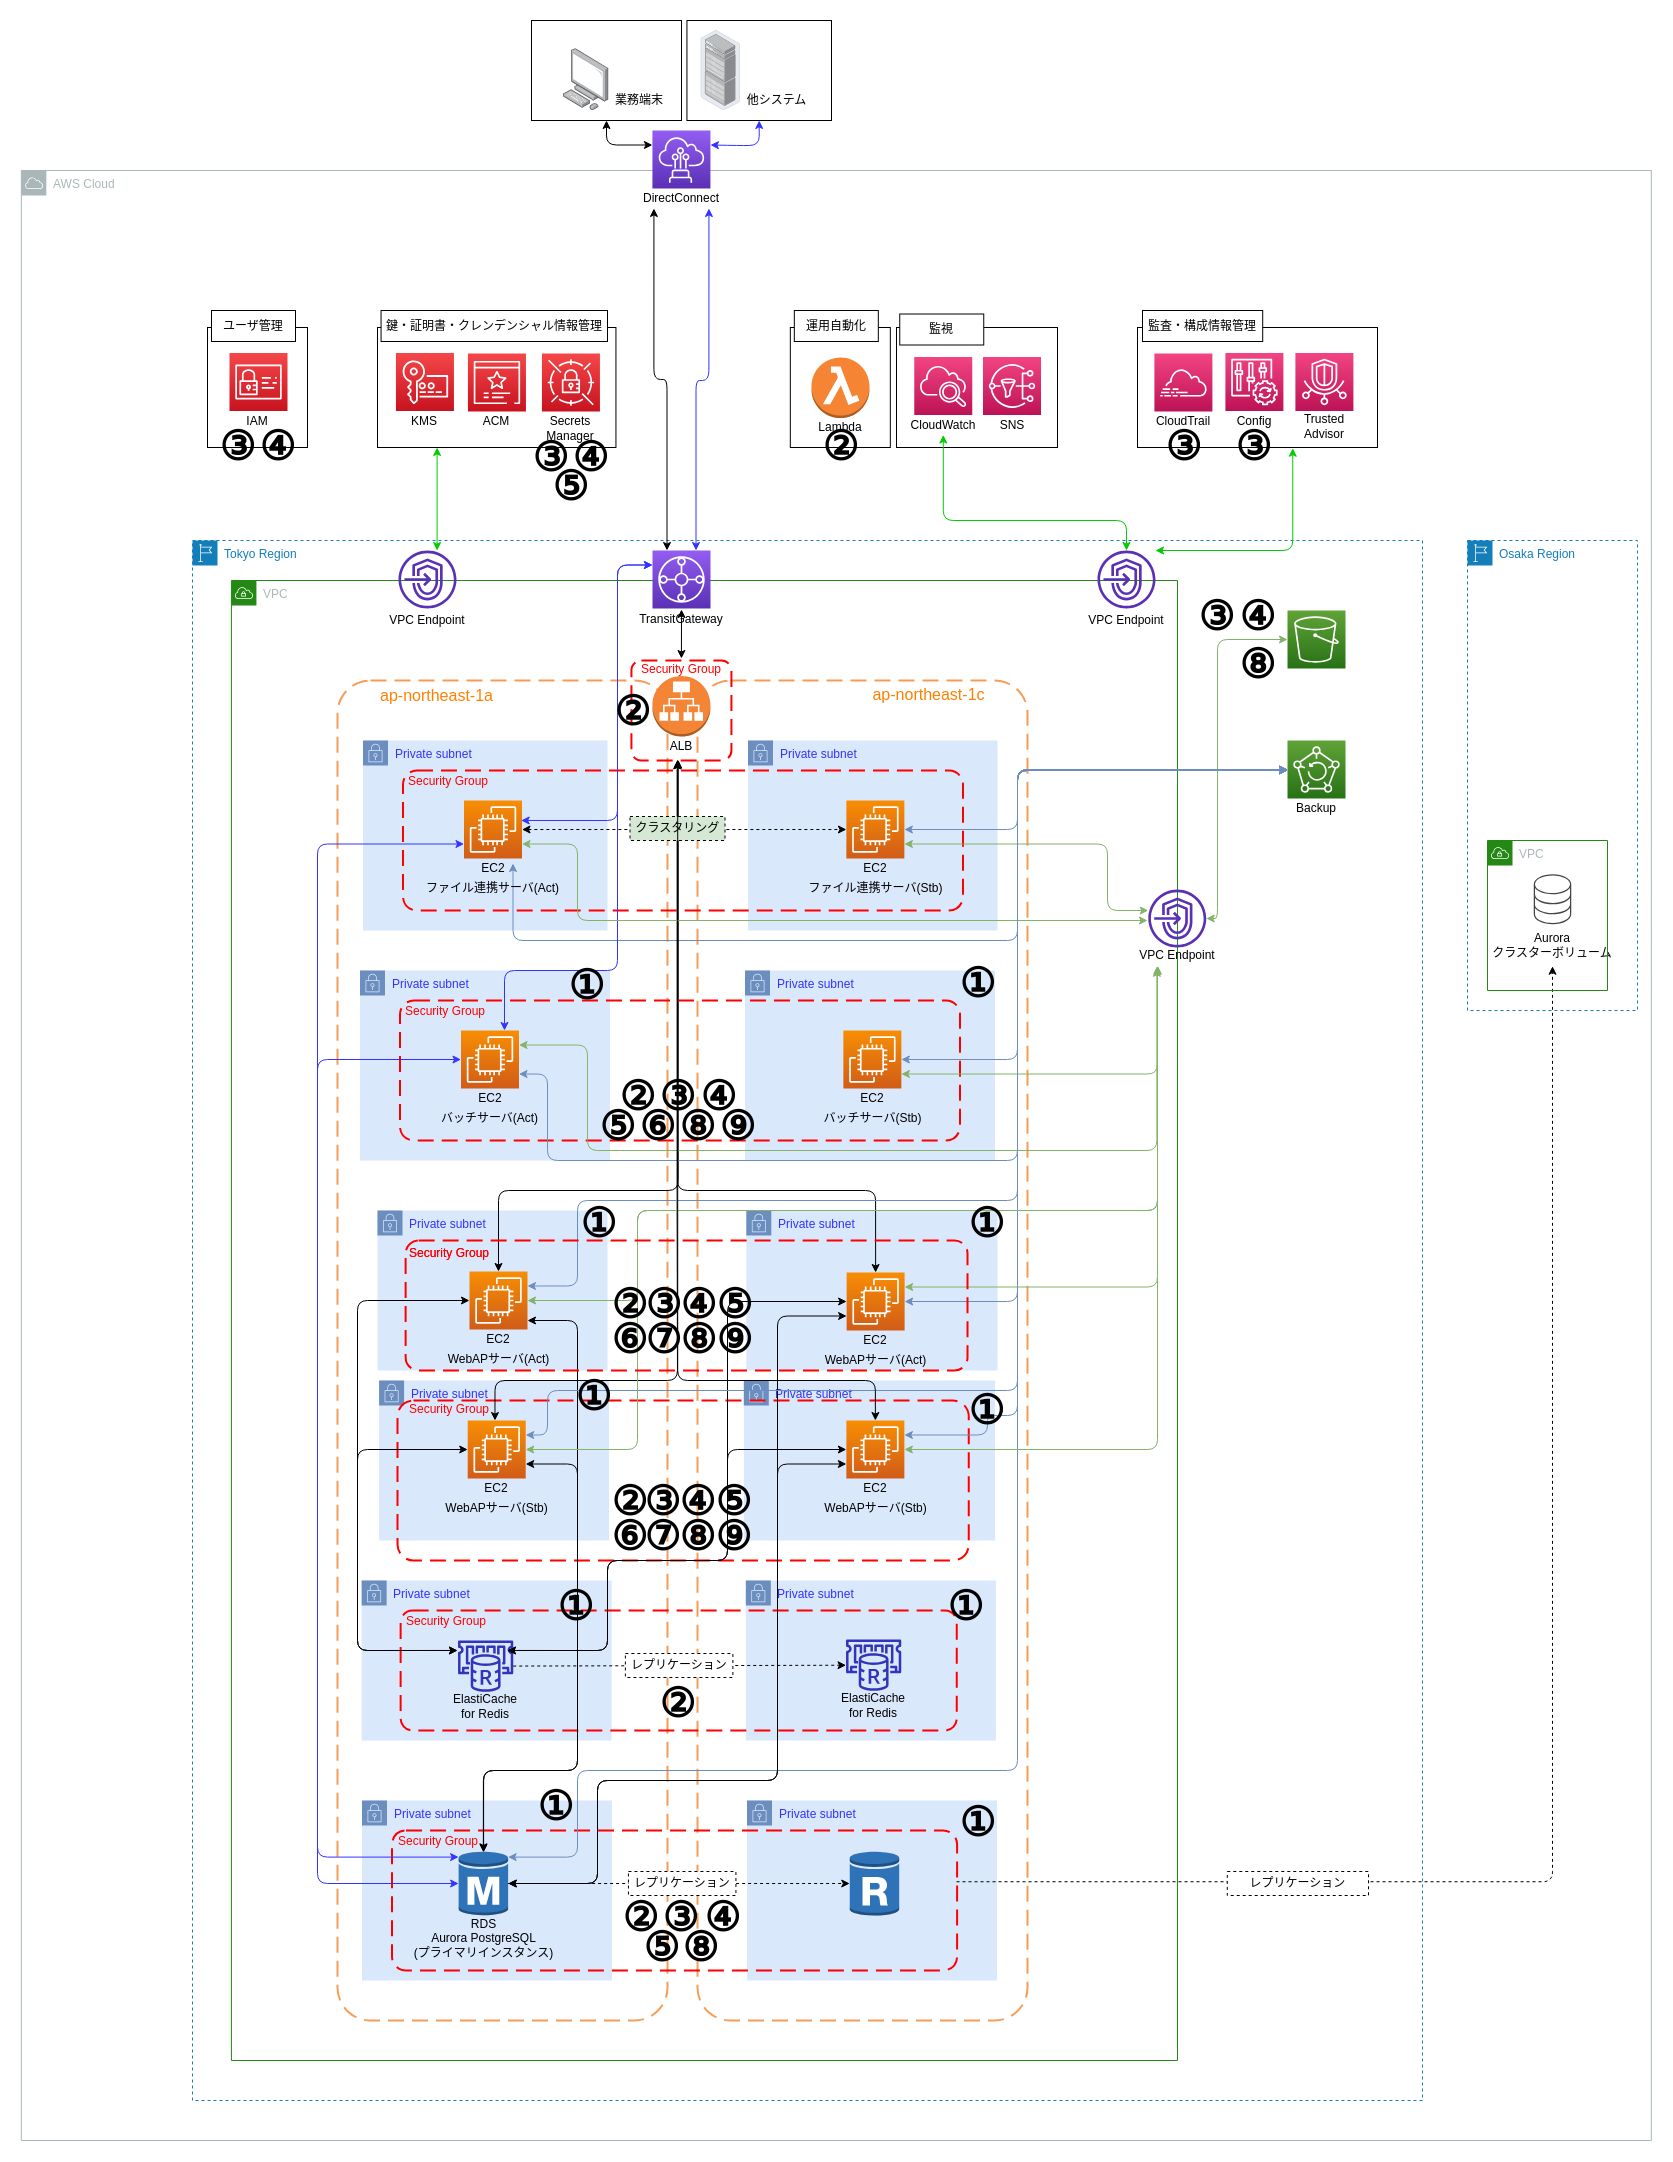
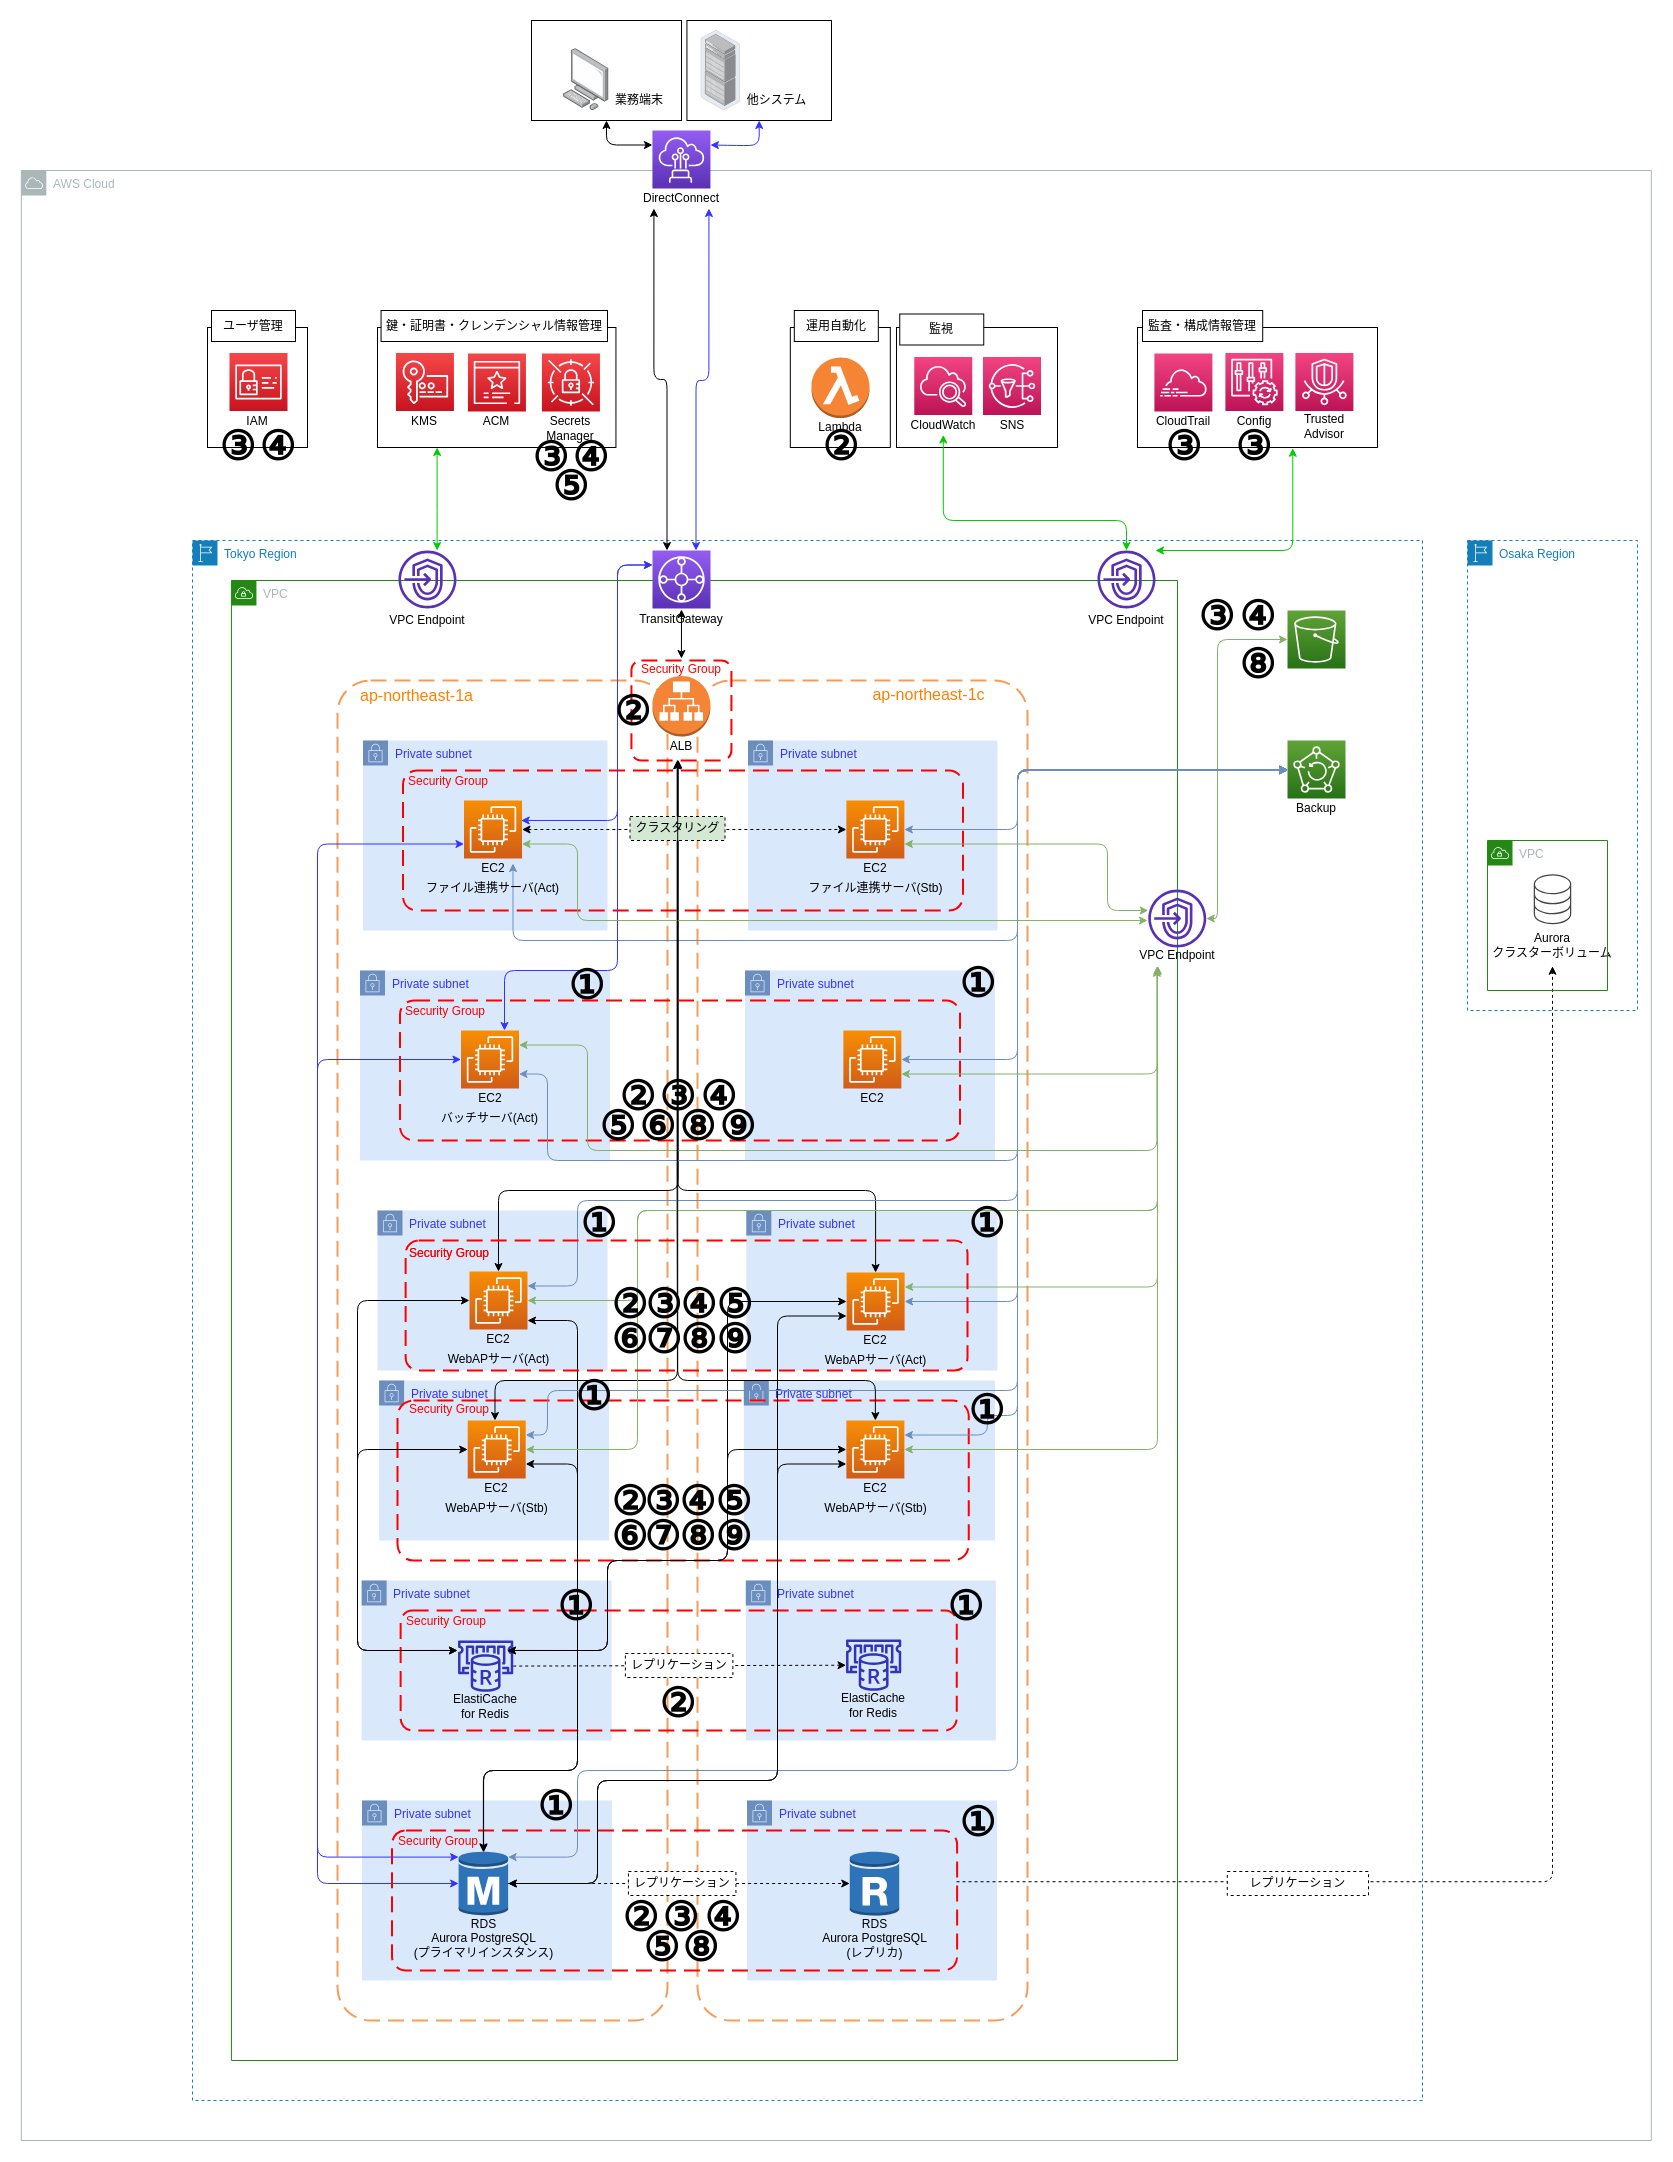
- <mxCell id="193" value="&lt;span style=&quot;font-size: 16px; text-align: left; word-spacing: 1px; background-color: rgb(255, 255, 255);&quot;&gt;ap-northeast-1a&lt;/span&gt;" style="text;html=1;strokeColor=none;fillColor=none;align=center;verticalAlign=middle;whiteSpace=wrap;rounded=0;fontColor=#FF8000;" parent="1" vertex="1"><mxGeometry x="367.327" y="682.331" width="139.187" height="25.636" as="geometry" /></mxCell>
+ <mxCell id="193" value="&lt;span style=&quot;font-size: 16px; text-align: left; word-spacing: 1px; background-color: rgb(255, 255, 255);&quot;&gt;ap-northeast-1a&lt;/span&gt;" style="text;html=1;strokeColor=none;fillColor=none;align=center;verticalAlign=middle;whiteSpace=wrap;rounded=0;fontColor=#FF8000;" parent="1" vertex="1"><mxGeometry x="347.327" y="682.331" width="139.187" height="25.636" as="geometry" /></mxCell>
- <mxCell id="156" value="バッチサーバ(Stb)" style="text;html=1;strokeColor=none;fillColor=none;align=center;verticalAlign=middle;whiteSpace=wrap;rounded=0;" parent="153" vertex="1"><mxGeometry y="78" width="174.75" height="20" as="geometry" /></mxCell>
+ <mxCell id="116" value="RDS&lt;br&gt;Aurora PostgreSQL&lt;br&gt;(レプリカ)" style="text;html=1;strokeColor=none;fillColor=none;align=center;verticalAlign=middle;whiteSpace=wrap;rounded=0;" parent="114" vertex="1"><mxGeometry y="66" width="128.75" height="44" as="geometry" /></mxCell>
